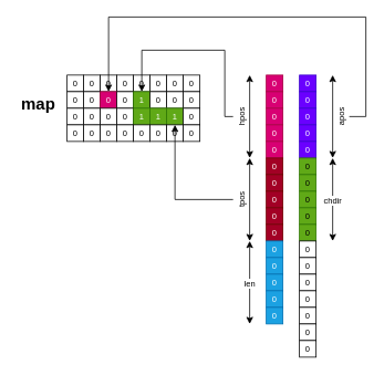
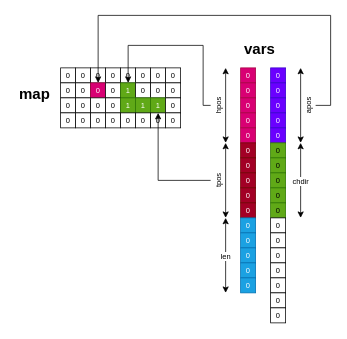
+ <mxCell id="74" value="&lt;h1&gt;vars&lt;/h1&gt;" style="text;html=1;strokeColor=none;fillColor=none;spacing=5;spacingTop=-20;whiteSpace=wrap;overflow=hidden;rounded=0;fontSize=10;" vertex="1" parent="1"><mxGeometry x="320" y="50" width="50" height="30" as="geometry" /></mxCell>
